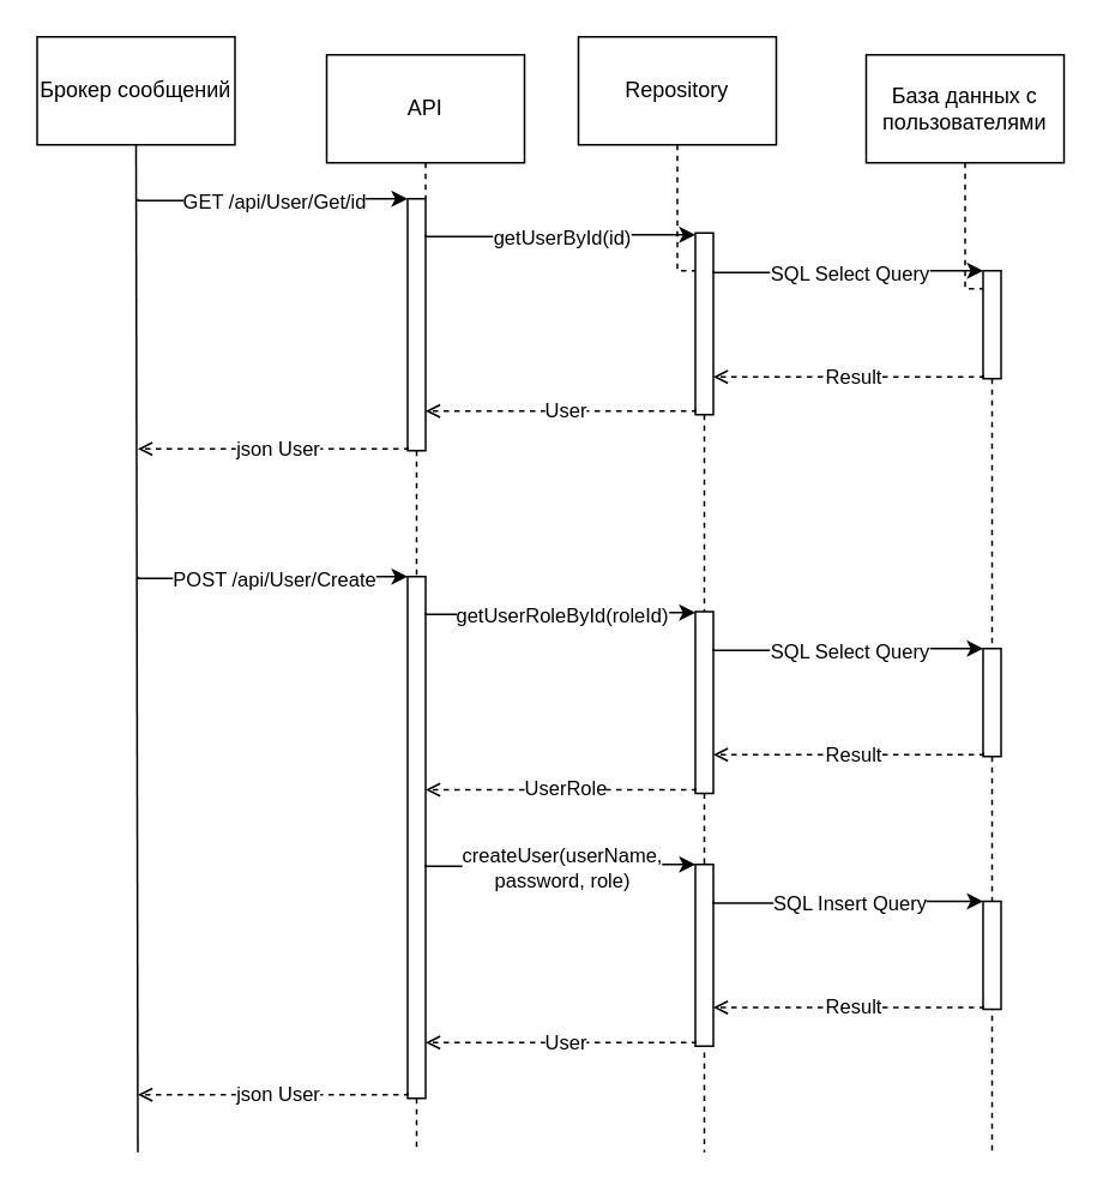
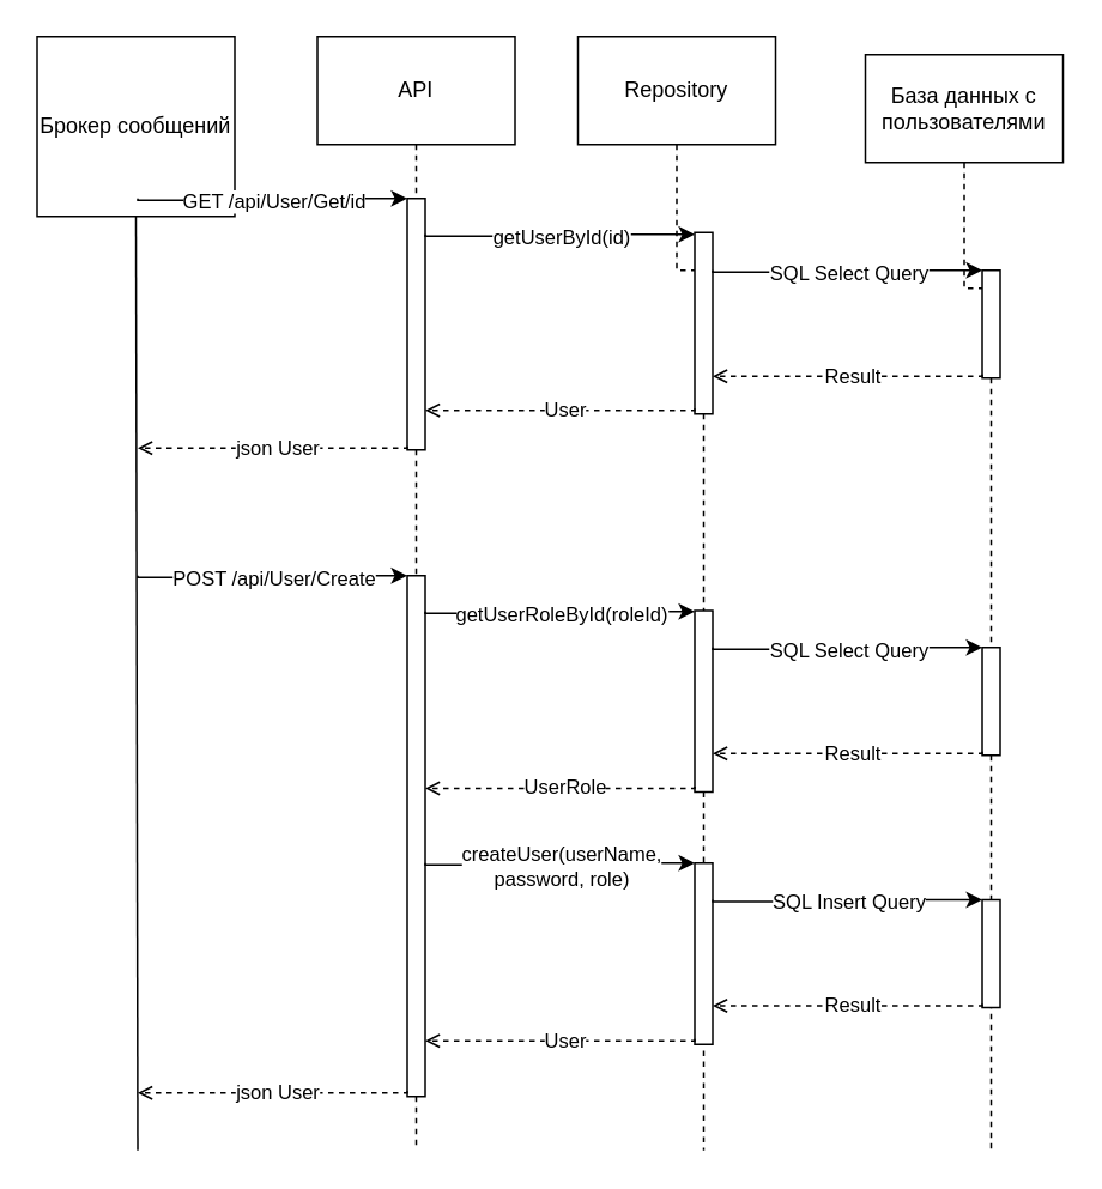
- <mxCell id="3" value="Брокер сообщений" style="rounded=0;whiteSpace=wrap;html=1;" vertex="1" parent="1"><mxGeometry x="20" y="20" width="110" height="60" as="geometry" /></mxCell>
+ <mxCell id="3" value="Брокер сообщений" style="rounded=0;whiteSpace=wrap;html=1;" vertex="1" parent="1"><mxGeometry x="20" y="20" width="110" height="100" as="geometry" /></mxCell>
- <mxCell id="5" value="API" style="rounded=0;whiteSpace=wrap;html=1;" vertex="1" parent="1"><mxGeometry x="181" y="30" width="110" height="60" as="geometry" /></mxCell>
+ <mxCell id="5" value="API" style="rounded=0;whiteSpace=wrap;html=1;" vertex="1" parent="1"><mxGeometry x="176" y="20" width="110" height="60" as="geometry" /></mxCell>
